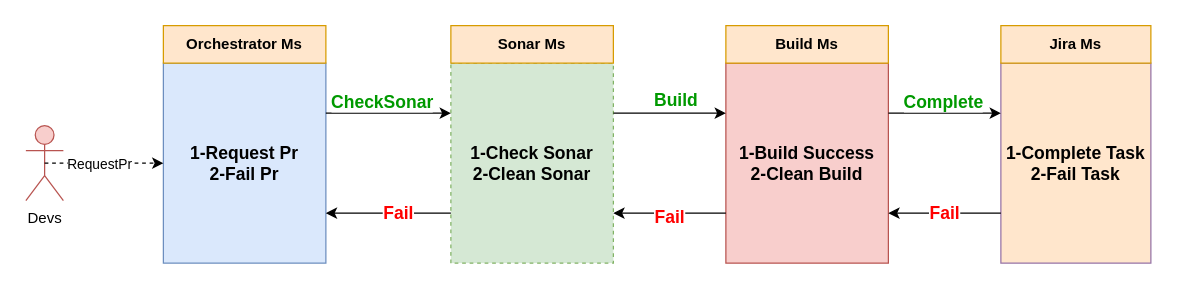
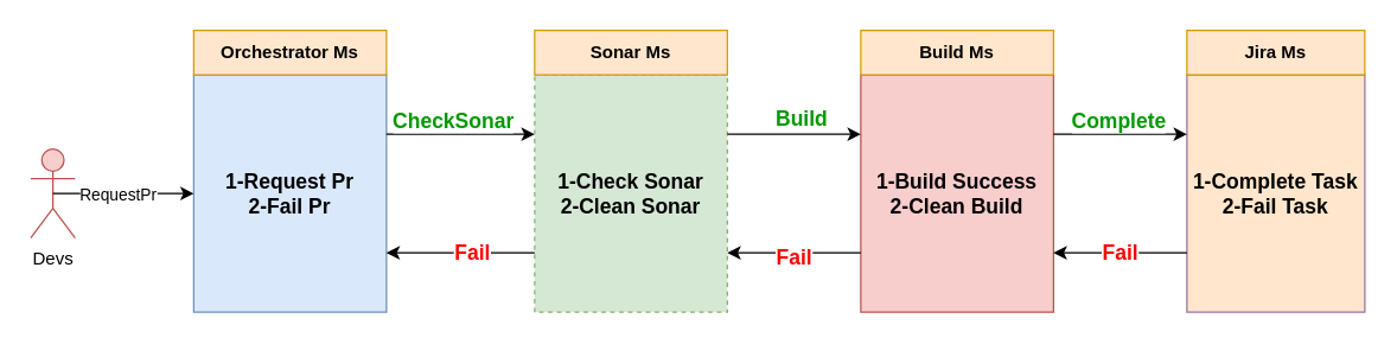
- <mxCell id="7" value="" style="endArrow=classic;html=1;rounded=0;exitX=0.5;exitY=0.5;exitDx=0;exitDy=0;exitPerimeter=0;entryX=0;entryY=0.5;entryDx=0;entryDy=0;dashed=1;" edge="1" parent="1" source="6" target="2"><mxGeometry width="50" height="50" relative="1" as="geometry"><mxPoint x="520" y="160" as="sourcePoint" /><mxPoint x="570" y="110" as="targetPoint" /></mxGeometry></mxCell>
+ <mxCell id="7" value="" style="endArrow=classic;html=1;rounded=0;exitX=0.5;exitY=0.5;exitDx=0;exitDy=0;exitPerimeter=0;entryX=0;entryY=0.5;entryDx=0;entryDy=0;" edge="1" parent="1" source="6" target="2"><mxGeometry width="50" height="50" relative="1" as="geometry"><mxPoint x="520" y="160" as="sourcePoint" /><mxPoint x="570" y="110" as="targetPoint" /></mxGeometry></mxCell>
